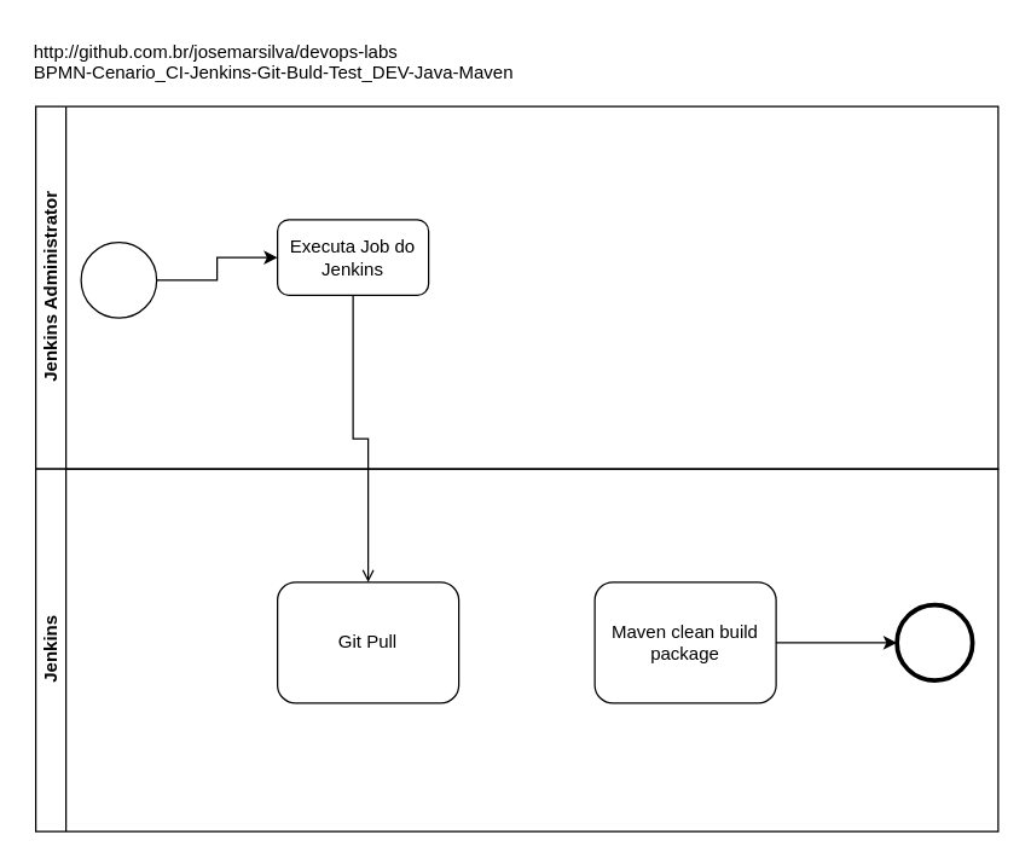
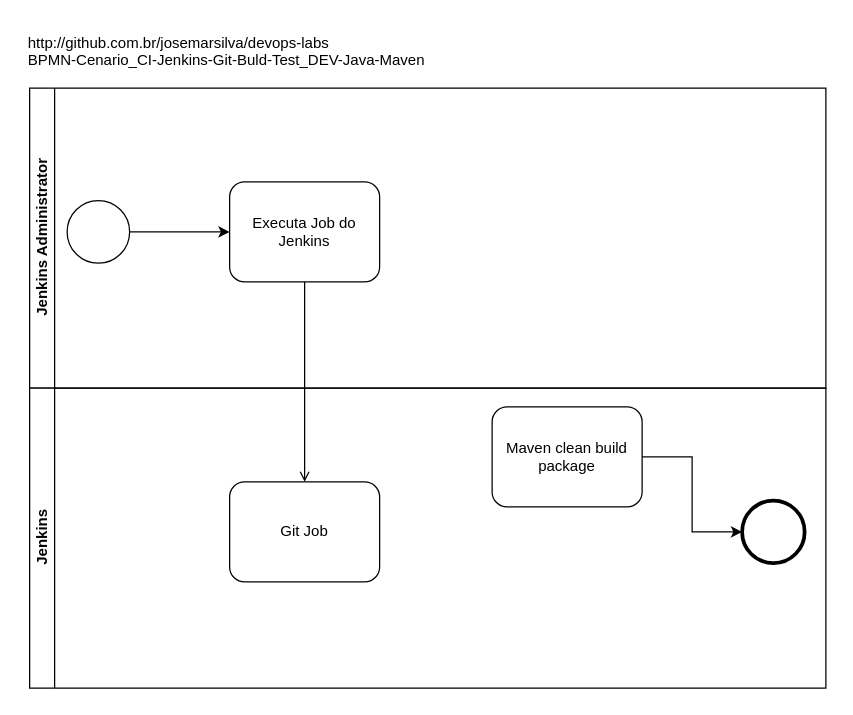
- <mxCell id="5" value="Executa Job do Jenkins" style="shape=ext;rounded=1;html=1;whiteSpace=wrap;" parent="2" vertex="1"><mxGeometry x="160" y="75" width="100" height="50" as="geometry" /></mxCell>
+ <mxCell id="5" value="Executa Job do Jenkins" style="shape=ext;rounded=1;html=1;whiteSpace=wrap;" parent="2" vertex="1"><mxGeometry x="160" y="75" width="120" height="80" as="geometry" /></mxCell>
- <mxCell id="8" value="Git Pull" style="shape=ext;rounded=1;html=1;whiteSpace=wrap;" parent="7" vertex="1"><mxGeometry x="160" y="75" width="120" height="80" as="geometry" /></mxCell>
+ <mxCell id="8" value="Git Job" style="shape=ext;rounded=1;html=1;whiteSpace=wrap;" parent="7" vertex="1"><mxGeometry x="160" y="75" width="120" height="80" as="geometry" /></mxCell>
- <mxCell id="9" value="Maven clean build package" style="shape=ext;rounded=1;html=1;whiteSpace=wrap;" parent="7" vertex="1"><mxGeometry x="370" y="75" width="120" height="80" as="geometry" /></mxCell>
+ <mxCell id="9" value="Maven clean build package" style="shape=ext;rounded=1;html=1;whiteSpace=wrap;" parent="7" vertex="1"><mxGeometry x="370" y="15" width="120" height="80" as="geometry" /></mxCell>
